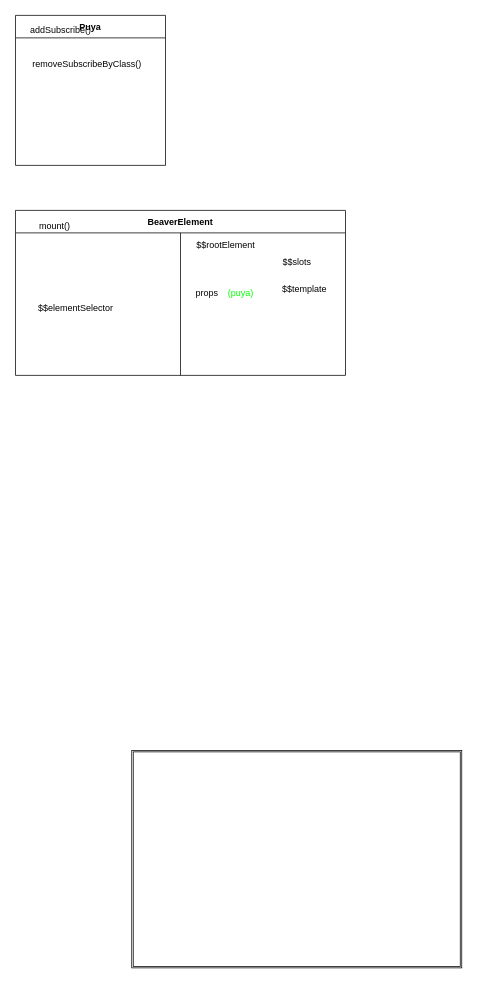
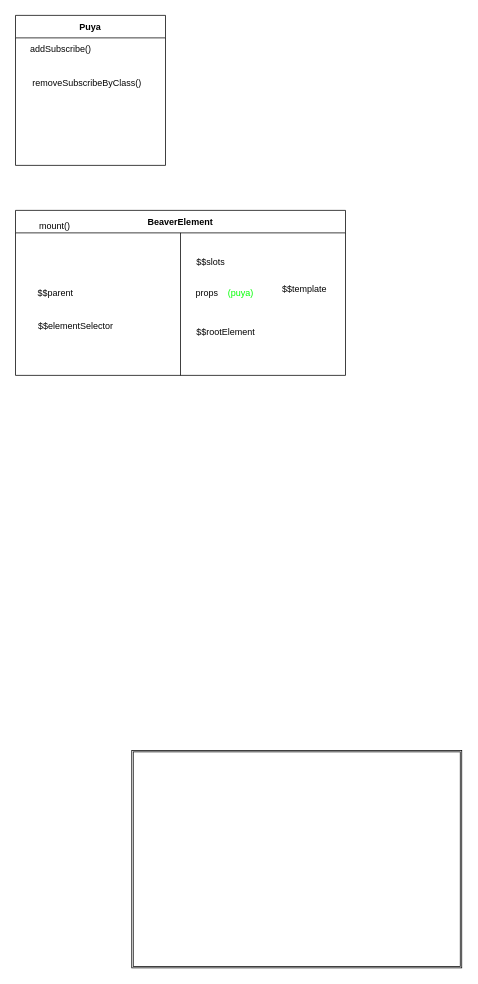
- <mxCell id="15" value="&lt;font&gt;addSubscribe()&lt;/font&gt;" style="text;html=1;align=center;verticalAlign=middle;resizable=0;points=[];autosize=1;fontColor=#050505;" vertex="1" parent="14"><mxGeometry x="10" y="10" width="100" height="20" as="geometry" /></mxCell>
+ <mxCell id="15" value="&lt;font&gt;addSubscribe()&lt;/font&gt;" style="text;html=1;align=center;verticalAlign=middle;resizable=0;points=[];autosize=1;fontColor=#050505;" vertex="1" parent="14"><mxGeometry x="10" y="35" width="100" height="20" as="geometry" /></mxCell>
- <mxCell id="16" value="&lt;font&gt;removeSubscribeByClass()&lt;/font&gt;" style="text;html=1;align=center;verticalAlign=middle;resizable=0;points=[];autosize=1;fontColor=#050505;" vertex="1" parent="14"><mxGeometry x="10" y="55" width="170" height="20" as="geometry" /></mxCell>
+ <mxCell id="16" value="&lt;font&gt;removeSubscribeByClass()&lt;/font&gt;" style="text;html=1;align=center;verticalAlign=middle;resizable=0;points=[];autosize=1;fontColor=#050505;" vertex="1" parent="14"><mxGeometry x="10" y="80" width="170" height="20" as="geometry" /></mxCell>
- <mxCell id="6" value="$$rootElement" style="text;html=1;align=center;verticalAlign=middle;resizable=0;points=[];autosize=1;strokeColor=none;fillColor=none;fontSize=12;fontColor=#050505;" vertex="1" parent="4"><mxGeometry x="230" y="37.02" width="100" height="20" as="geometry" /></mxCell>
+ <mxCell id="6" value="$$rootElement" style="text;html=1;align=center;verticalAlign=middle;resizable=0;points=[];autosize=1;strokeColor=none;fillColor=none;fontSize=12;fontColor=#050505;" vertex="1" parent="4"><mxGeometry x="230" y="152.02" width="100" height="20" as="geometry" /></mxCell>
- <mxCell id="9" value="$$slots" style="text;html=1;align=center;verticalAlign=middle;resizable=0;points=[];autosize=1;strokeColor=none;fillColor=none;fontSize=12;fontColor=#050505;" vertex="1" parent="4"><mxGeometry x="345" y="59.09" width="60" height="20" as="geometry" /></mxCell>
+ <mxCell id="9" value="$$slots" style="text;html=1;align=center;verticalAlign=middle;resizable=0;points=[];autosize=1;strokeColor=none;fillColor=none;fontSize=12;fontColor=#050505;" vertex="1" parent="4"><mxGeometry x="230" y="59.09" width="60" height="20" as="geometry" /></mxCell>
+ <mxCell id="7" value="$$parent" style="text;html=1;align=center;verticalAlign=middle;resizable=0;points=[];autosize=1;strokeColor=none;fillColor=none;fontSize=12;fontColor=#050505;" vertex="1" parent="4"><mxGeometry x="17.8" y="100" width="70" height="20" as="geometry" /></mxCell>
- <mxCell id="8" value="$$elementSelector" style="text;html=1;align=center;verticalAlign=middle;resizable=0;points=[];autosize=1;strokeColor=none;fillColor=none;fontSize=12;fontColor=#050505;" vertex="1" parent="4"><mxGeometry x="20" y="120" width="120" height="20" as="geometry" /></mxCell>
+ <mxCell id="8" value="$$elementSelector" style="text;html=1;align=center;verticalAlign=middle;resizable=0;points=[];autosize=1;strokeColor=none;fillColor=none;fontSize=12;fontColor=#050505;" vertex="1" parent="4"><mxGeometry x="20" y="145" width="120" height="20" as="geometry" /></mxCell>
